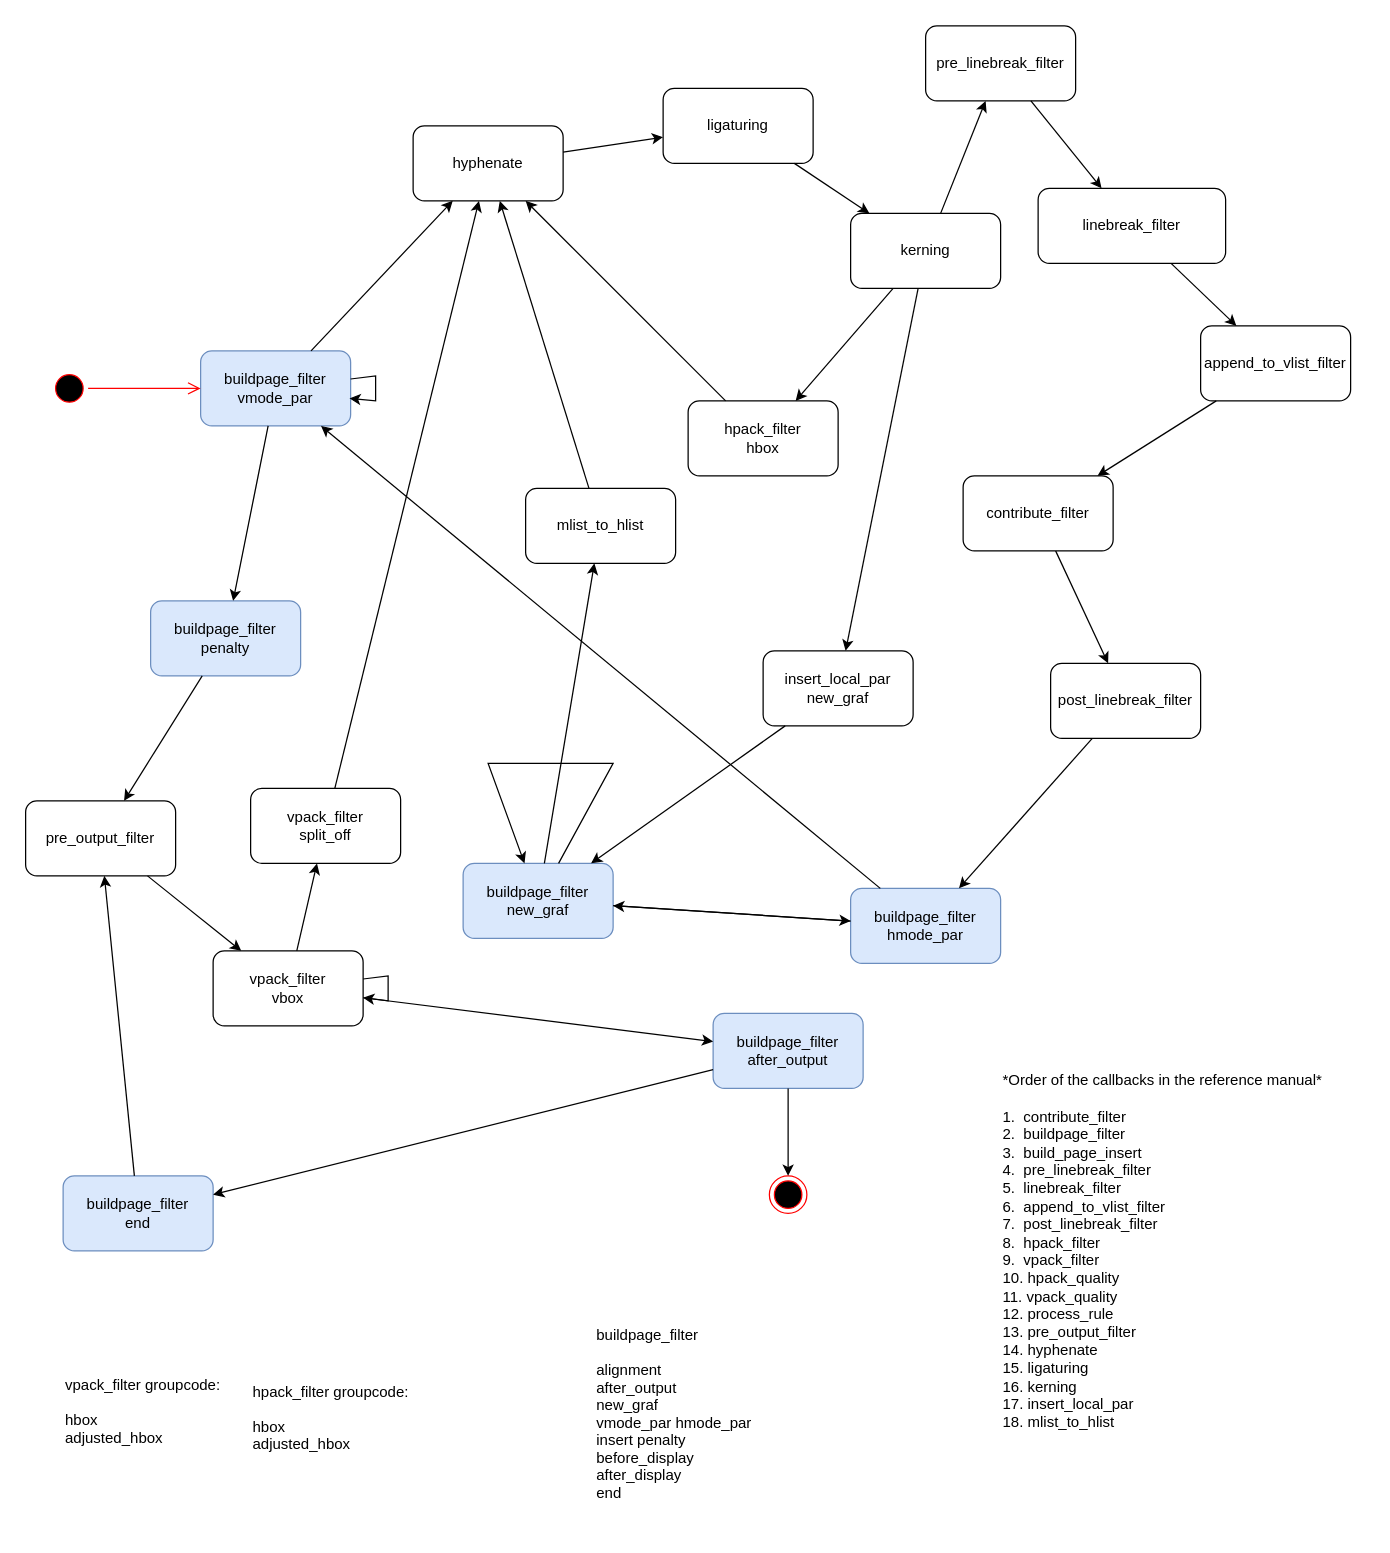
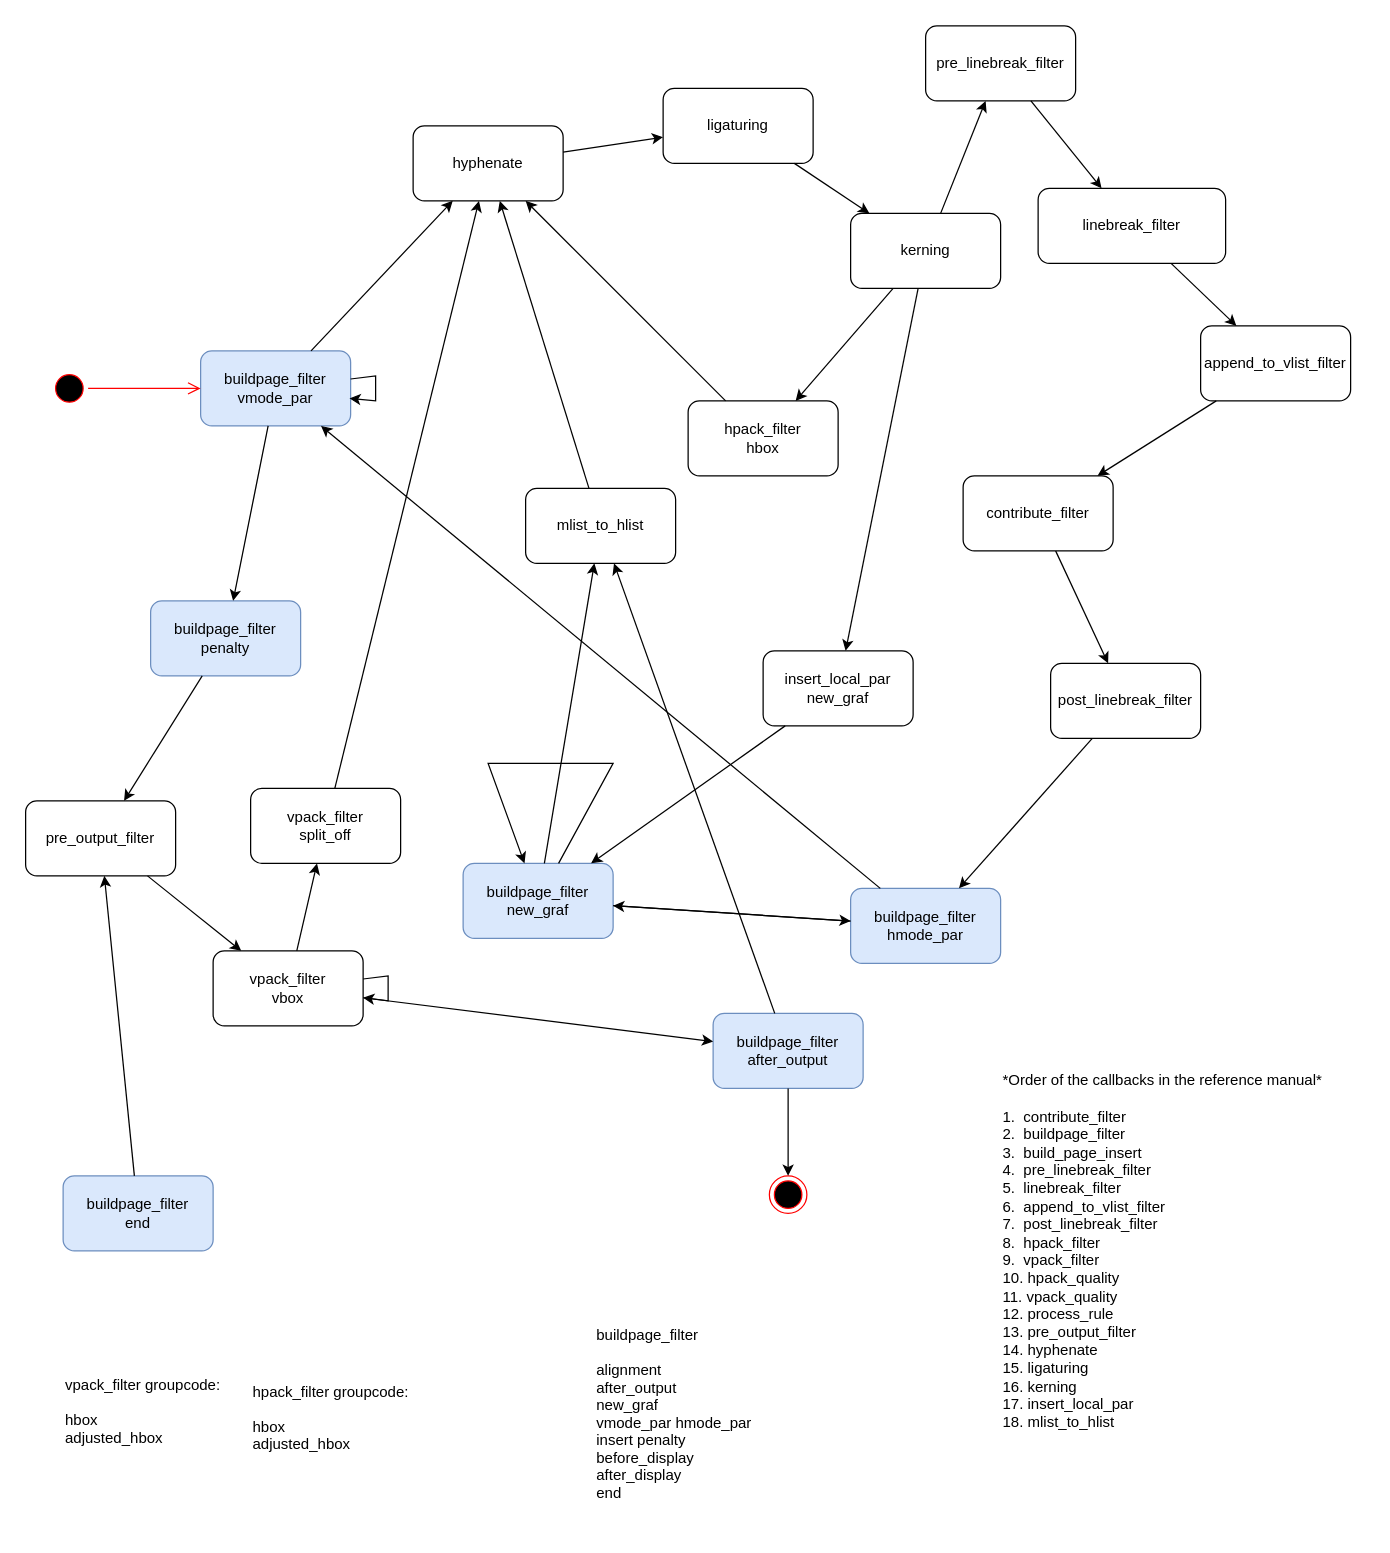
- <mxCell id="52" value="" style="endArrow=classic;html=1;rounded=0;sketch=0;strokeColor=default;" edge="1" parent="1" source="45" target="40"><mxGeometry width="50" height="50" relative="1" as="geometry"><mxPoint x="630" y="530" as="sourcePoint" /><mxPoint x="680" y="480" as="targetPoint" /></mxGeometry></mxCell>
+ <mxCell id="52" value="" style="endArrow=classic;html=1;rounded=0;sketch=0;strokeColor=default;" edge="1" parent="1" source="45" target="24"><mxGeometry width="50" height="50" relative="1" as="geometry"><mxPoint x="630" y="530" as="sourcePoint" /><mxPoint x="680" y="480" as="targetPoint" /></mxGeometry></mxCell>
